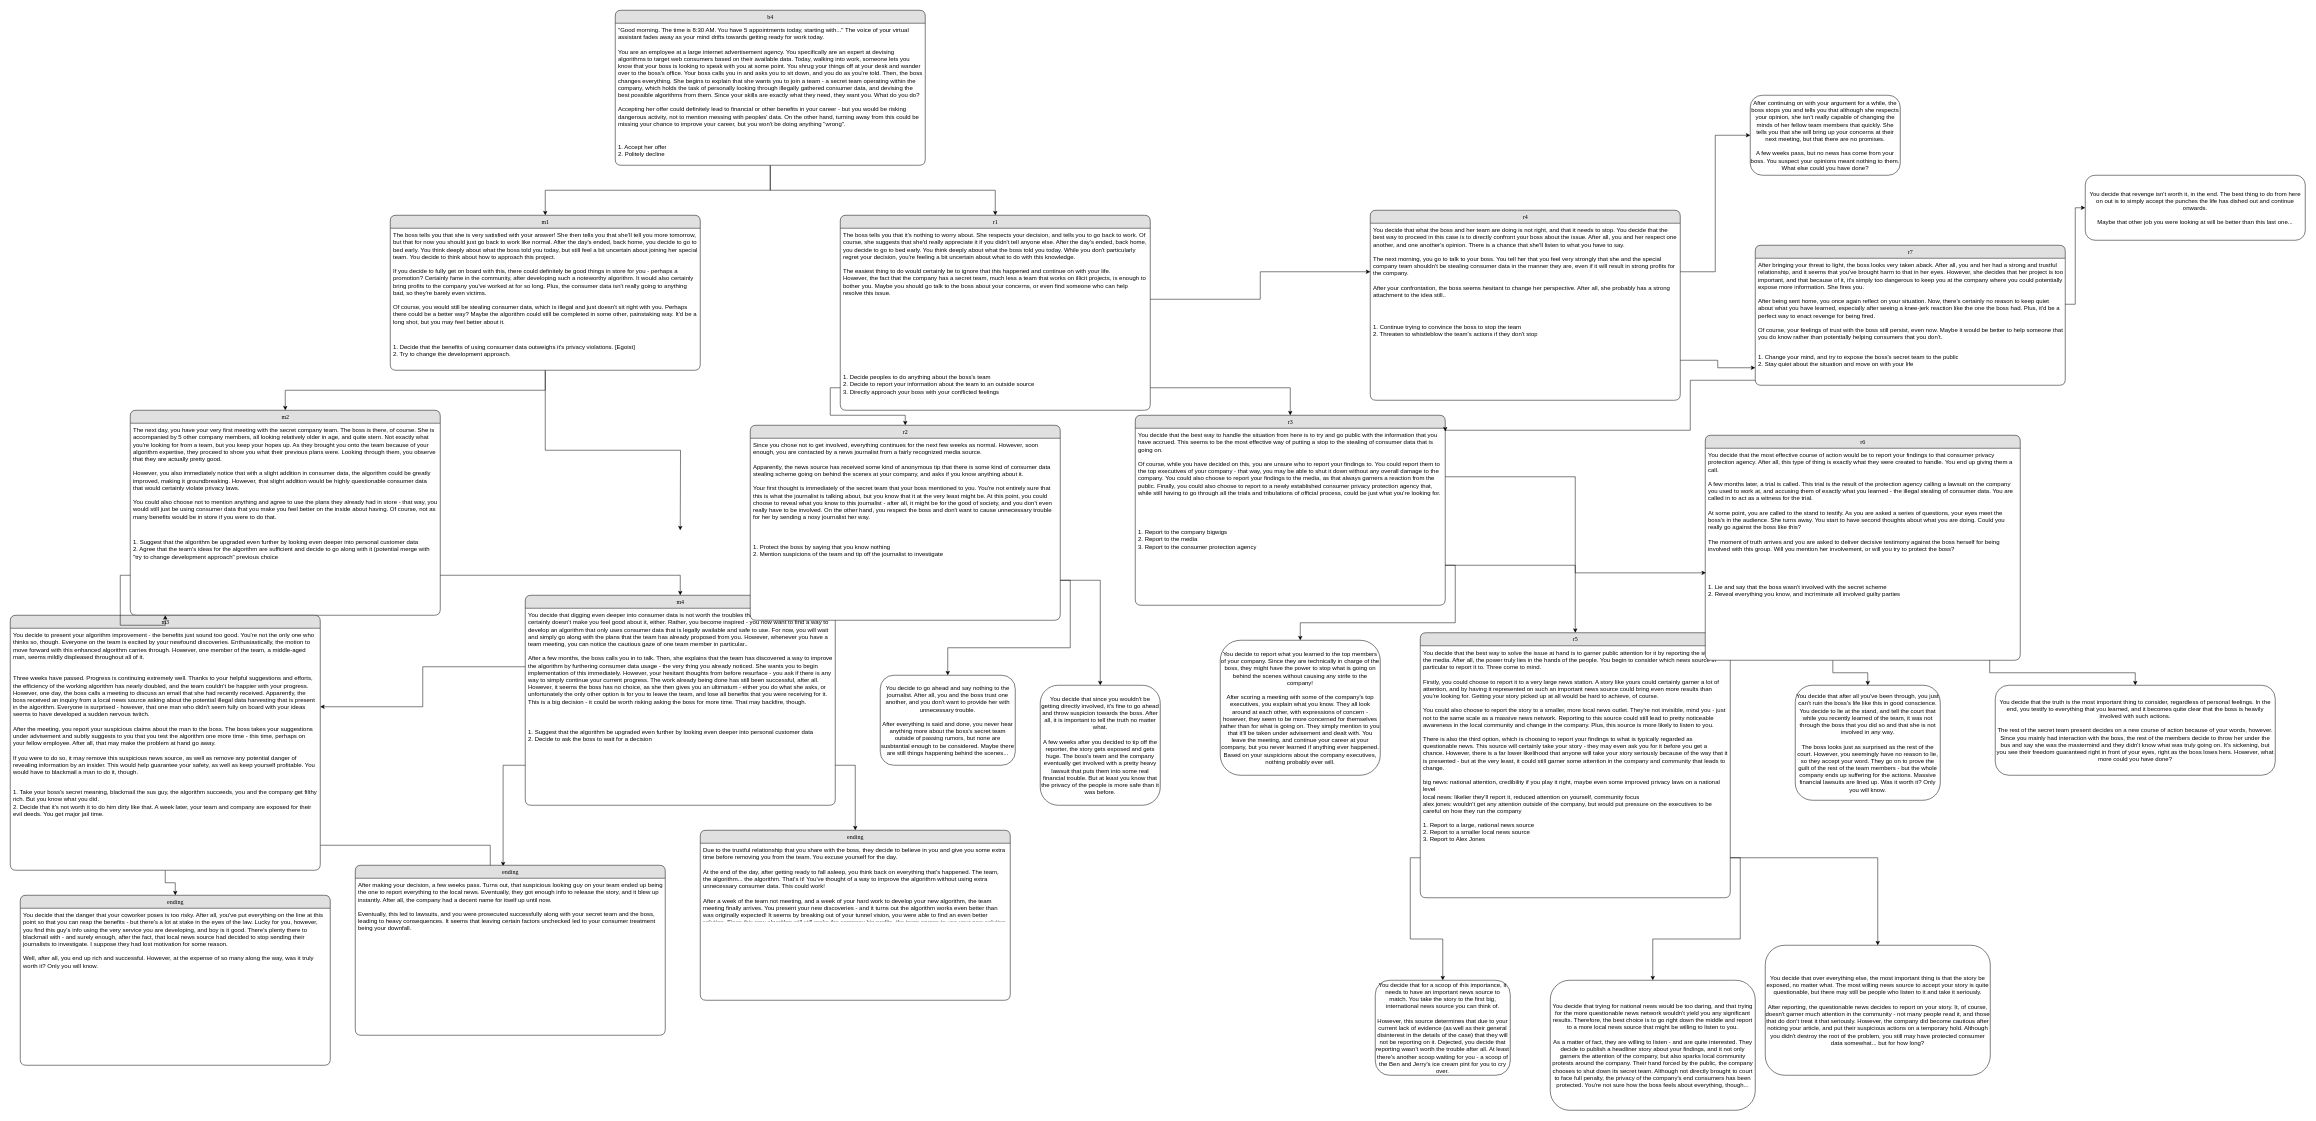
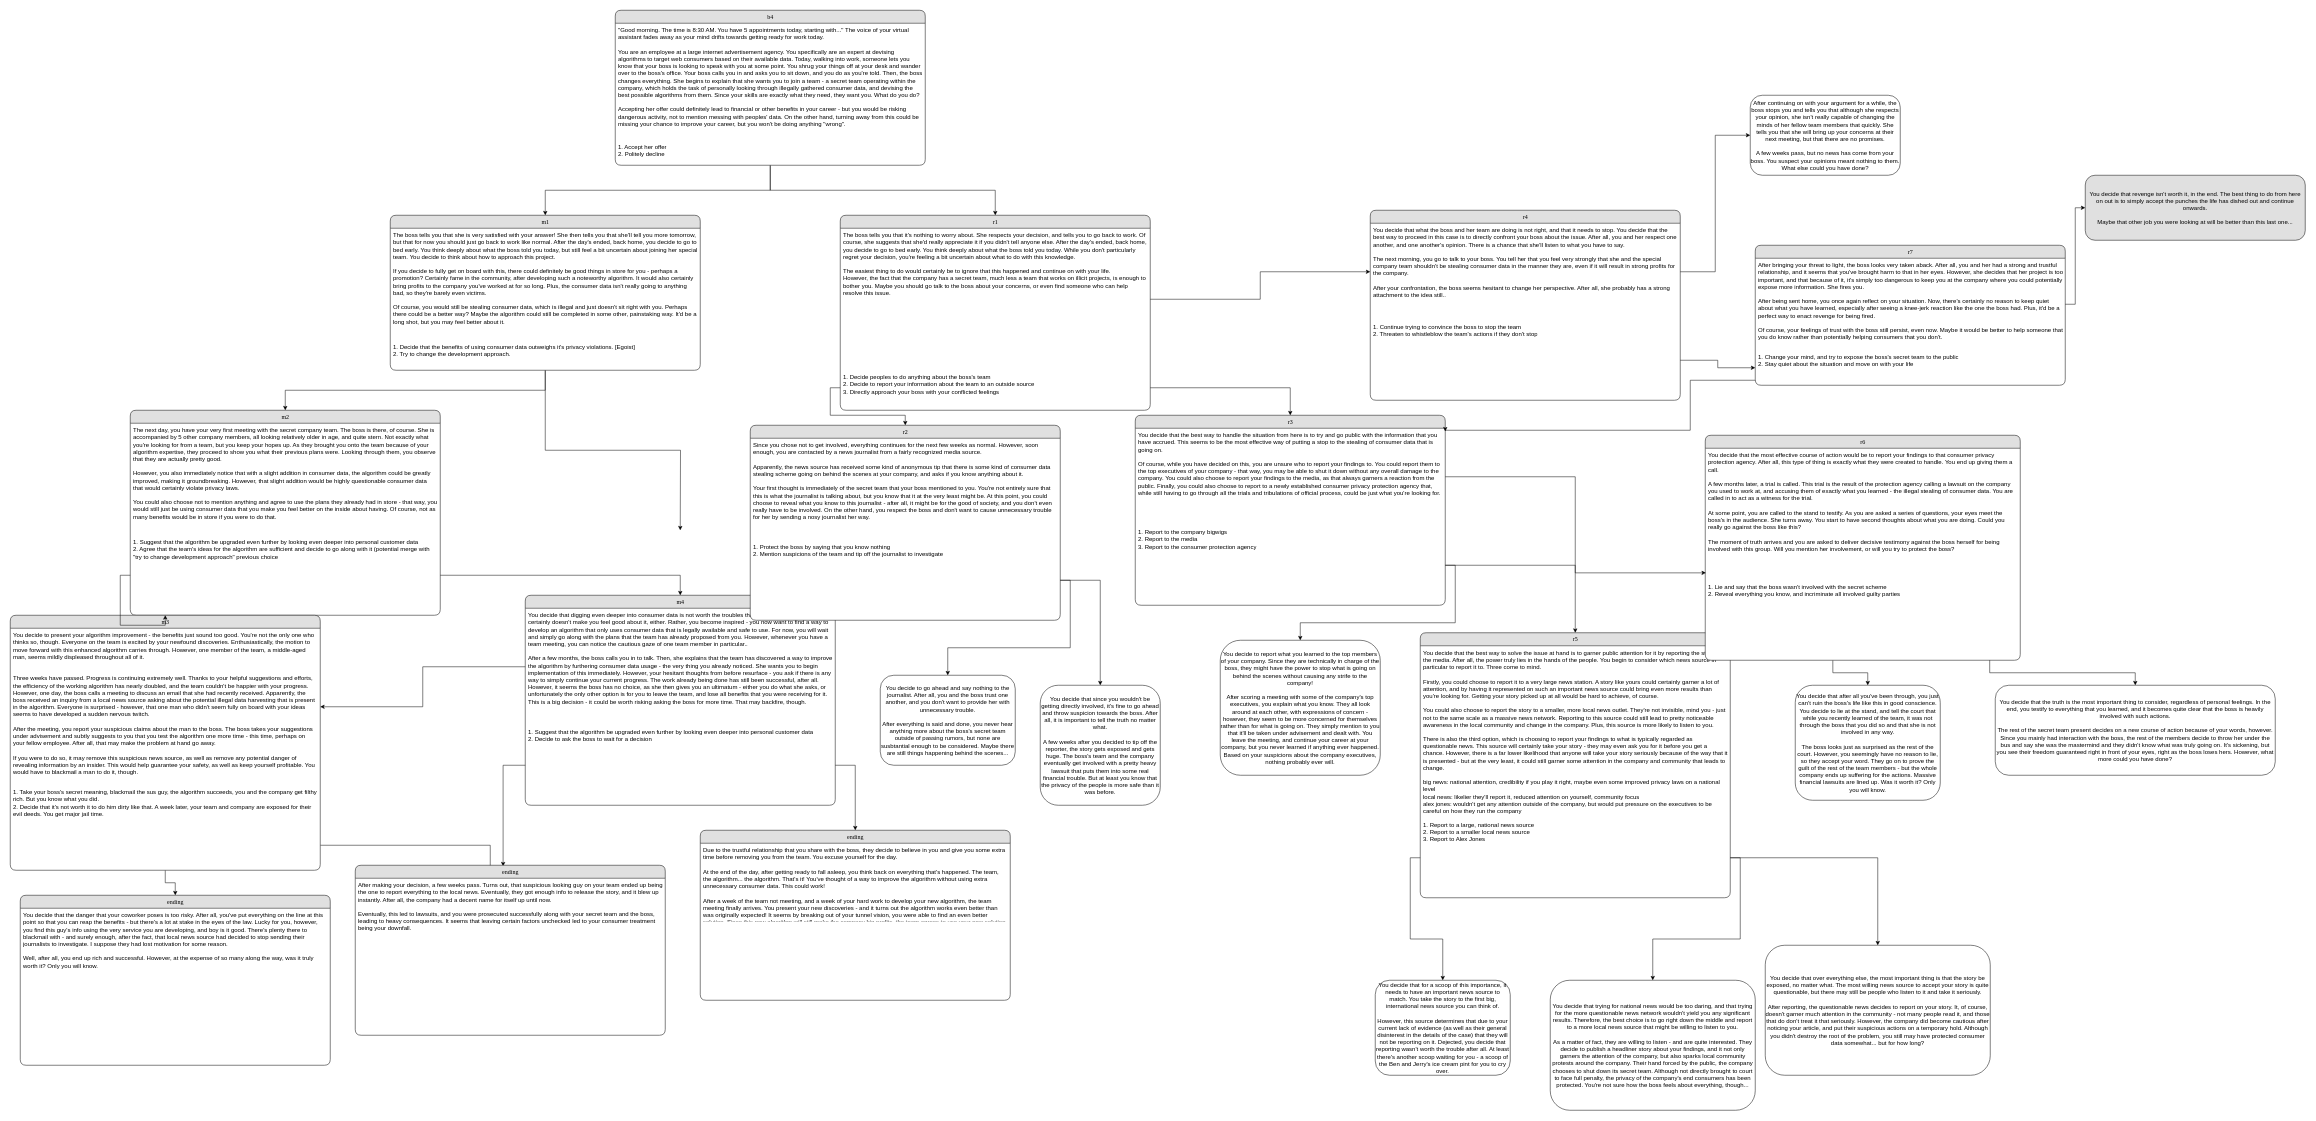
- <mxCell id="66" value="You decide that revenge isn't worth it, in the end. The best thing to do from here on out is to simply accept the punches the life has dished out and continue onwards.&lt;br&gt;&lt;br&gt;Maybe that other job you were looking at will be better than this last one..." style="rounded=1;whiteSpace=wrap;html=1;" parent="1" vertex="1"><mxGeometry x="4170" y="350" width="440" height="130" as="geometry" /></mxCell>
+ <mxCell id="66" value="You decide that revenge isn't worth it, in the end. The best thing to do from here on out is to simply accept the punches the life has dished out and continue onwards.&lt;br&gt;&lt;br&gt;Maybe that other job you were looking at will be better than this last one..." style="rounded=1;whiteSpace=wrap;html=1;fillColor=#e0e0e0;" parent="1" vertex="1"><mxGeometry x="4170" y="350" width="440" height="130" as="geometry" /></mxCell>
